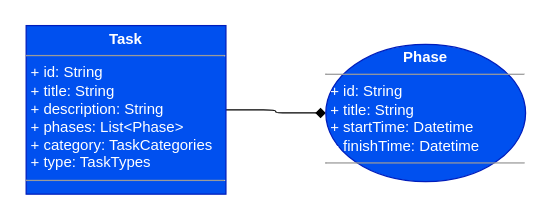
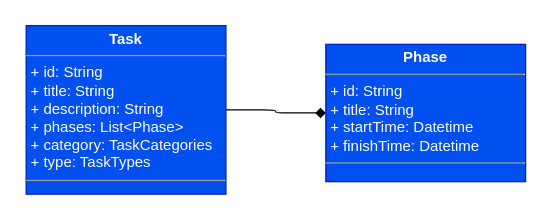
- <mxCell id="4" value="&lt;p style=&quot;margin: 0px ; margin-top: 4px ; text-align: center&quot;&gt;&lt;b&gt;Phase&lt;/b&gt;&lt;/p&gt;&lt;hr size=&quot;1&quot;&gt;&lt;p style=&quot;margin: 0px ; margin-left: 4px&quot;&gt;+ id: String&lt;/p&gt;&lt;p style=&quot;margin: 0px ; margin-left: 4px&quot;&gt;+ title: String&lt;/p&gt;&lt;p style=&quot;margin: 0px ; margin-left: 4px&quot;&gt;+ startTime: Datetime&lt;/p&gt;&lt;p style=&quot;margin: 0px ; margin-left: 4px&quot;&gt;+ finishTime: Datetime&lt;/p&gt;&lt;hr size=&quot;1&quot;&gt;&lt;p style=&quot;margin: 0px ; margin-left: 4px&quot;&gt;&lt;br&gt;&lt;/p&gt;" style="ellipse;verticalAlign=top;align=left;overflow=fill;fontSize=12;fontFamily=Helvetica;html=1;fillColor=#0050ef;fontColor=#ffffff;strokeColor=#001DBC;" parent="1" vertex="1"><mxGeometry x="260" y="35" width="160" height="110" as="geometry" /></mxCell>
+ <mxCell id="4" value="&lt;p style=&quot;margin: 0px ; margin-top: 4px ; text-align: center&quot;&gt;&lt;b&gt;Phase&lt;/b&gt;&lt;/p&gt;&lt;hr size=&quot;1&quot;&gt;&lt;p style=&quot;margin: 0px ; margin-left: 4px&quot;&gt;+ id: String&lt;/p&gt;&lt;p style=&quot;margin: 0px ; margin-left: 4px&quot;&gt;+ title: String&lt;/p&gt;&lt;p style=&quot;margin: 0px ; margin-left: 4px&quot;&gt;+ startTime: Datetime&lt;/p&gt;&lt;p style=&quot;margin: 0px ; margin-left: 4px&quot;&gt;+ finishTime: Datetime&lt;/p&gt;&lt;hr size=&quot;1&quot;&gt;&lt;p style=&quot;margin: 0px ; margin-left: 4px&quot;&gt;&lt;br&gt;&lt;/p&gt;" style="verticalAlign=top;align=left;overflow=fill;fontSize=12;fontFamily=Helvetica;html=1;fillColor=#0050ef;fontColor=#ffffff;strokeColor=#001DBC;" parent="1" vertex="1"><mxGeometry x="260" y="35" width="160" height="110" as="geometry" /></mxCell>
